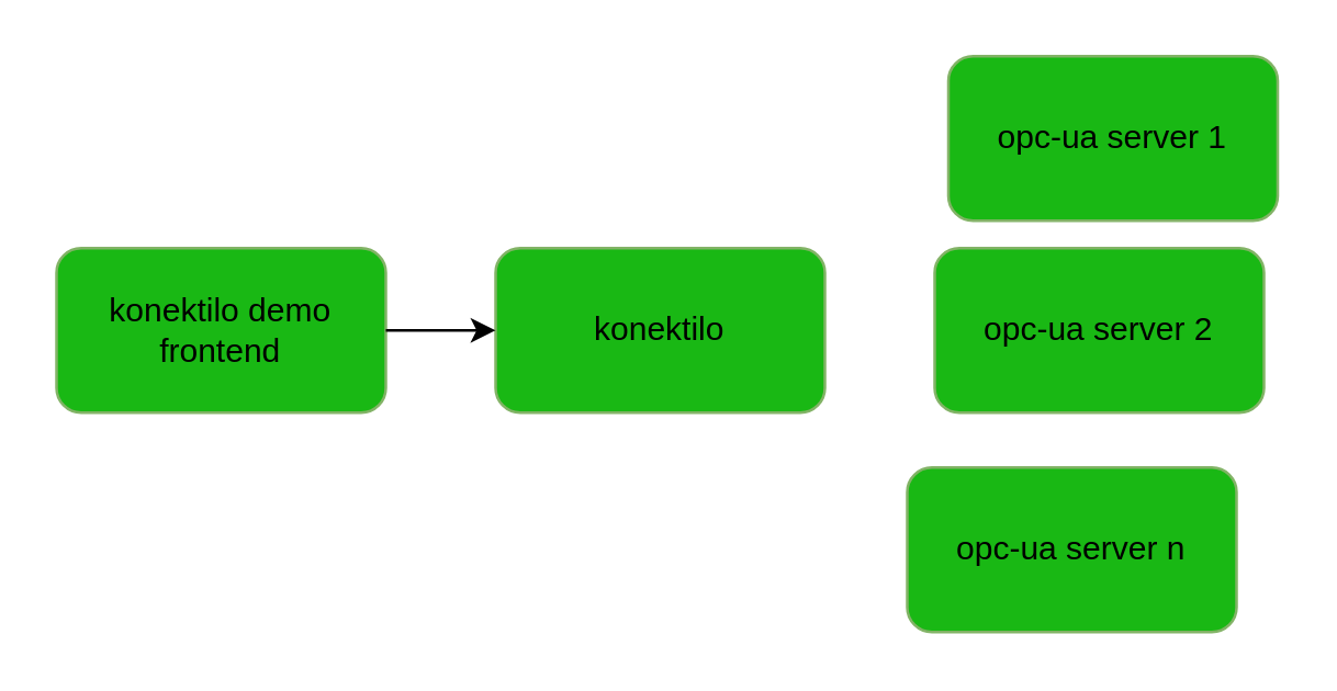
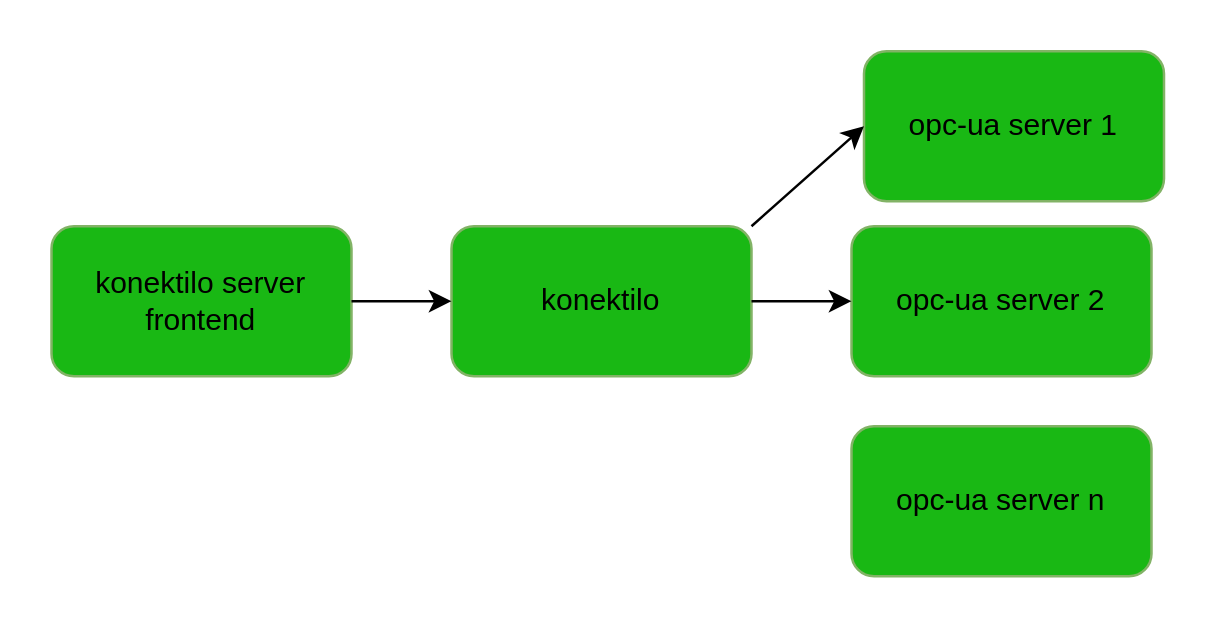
+ <mxCell id="9" value="" style="endArrow=classic;html=1;entryX=0;entryY=0.5;entryDx=0;entryDy=0;exitX=1;exitY=0;exitDx=0;exitDy=0;" edge="1" parent="1" source="2" target="3"><mxGeometry width="50" height="50" relative="1" as="geometry"><mxPoint x="220" y="260" as="sourcePoint" /><mxPoint x="270" y="210" as="targetPoint" /></mxGeometry></mxCell>
- <mxCell id="6" value="konektilo demo frontend" style="rounded=1;whiteSpace=wrap;html=1;fillColor=#19b814;strokeColor=#82b366;gradientColor=none;" vertex="1" parent="1"><mxGeometry x="20" y="90" width="120" height="60" as="geometry" /></mxCell>
+ <mxCell id="6" value="konektilo server frontend" style="rounded=1;whiteSpace=wrap;html=1;fillColor=#19b814;strokeColor=#82b366;gradientColor=none;" vertex="1" parent="1"><mxGeometry x="20" y="90" width="120" height="60" as="geometry" /></mxCell>
+ <mxCell id="8" value="" style="endArrow=classic;html=1;entryX=0;entryY=0.5;entryDx=0;entryDy=0;exitX=1;exitY=0.5;exitDx=0;exitDy=0;" edge="1" parent="1" source="2" target="4"><mxGeometry width="50" height="50" relative="1" as="geometry"><mxPoint x="190" y="260" as="sourcePoint" /><mxPoint x="240" y="210" as="targetPoint" /></mxGeometry></mxCell>
- <mxCell id="5" value="opc-ua server n" style="rounded=1;whiteSpace=wrap;html=1;fillColor=#19b814;strokeColor=#82b366;" vertex="1" parent="1"><mxGeometry x="330" y="170" width="120" height="60" as="geometry" /></mxCell>
+ <mxCell id="5" value="opc-ua server n" style="rounded=1;whiteSpace=wrap;html=1;fillColor=#19b814;strokeColor=#82b366;" vertex="1" parent="1"><mxGeometry x="340" y="170" width="120" height="60" as="geometry" /></mxCell>
